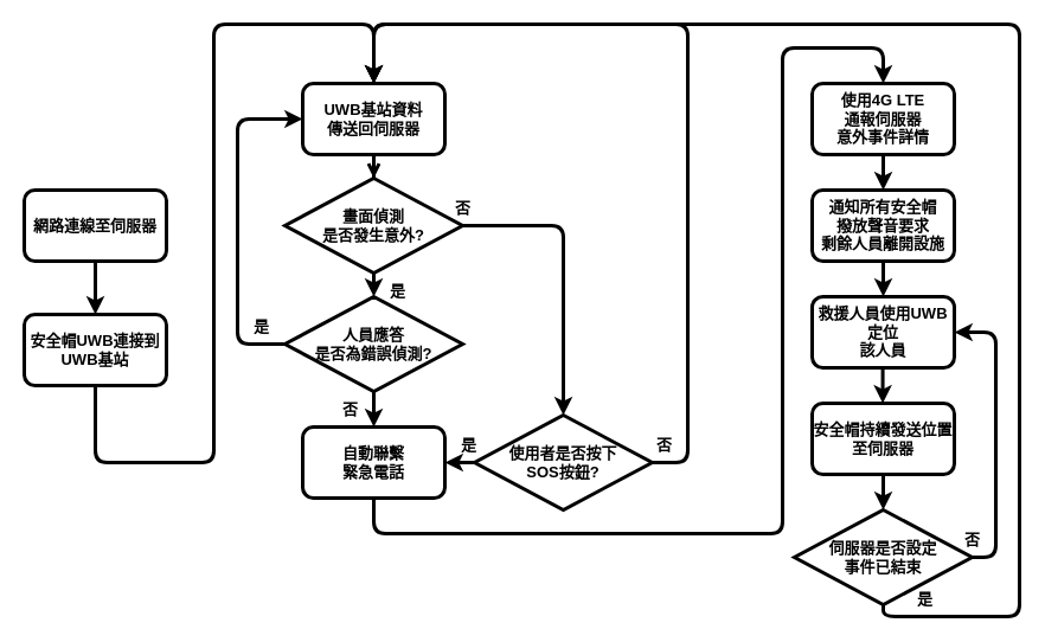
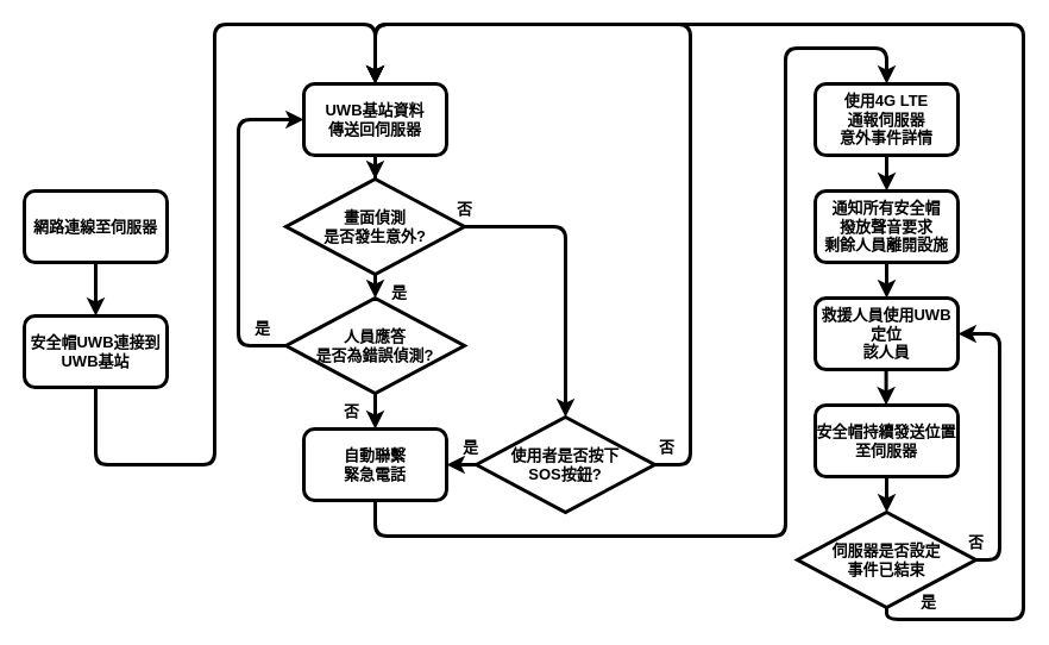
- <mxCell id="26" value="" style="edgeStyle=orthogonalEdgeStyle;rounded=0;orthogonalLoop=1;jettySize=auto;html=1;strokeWidth=3;fontSize=13;endArrow=open;" edge="1" parent="1" source="27" target="13"><mxGeometry relative="1" as="geometry" /></mxCell>
+ <mxCell id="26" value="" style="edgeStyle=orthogonalEdgeStyle;rounded=0;orthogonalLoop=1;jettySize=auto;html=1;strokeWidth=3;fontSize=13;" edge="1" parent="1" source="27" target="13"><mxGeometry relative="1" as="geometry" /></mxCell>
